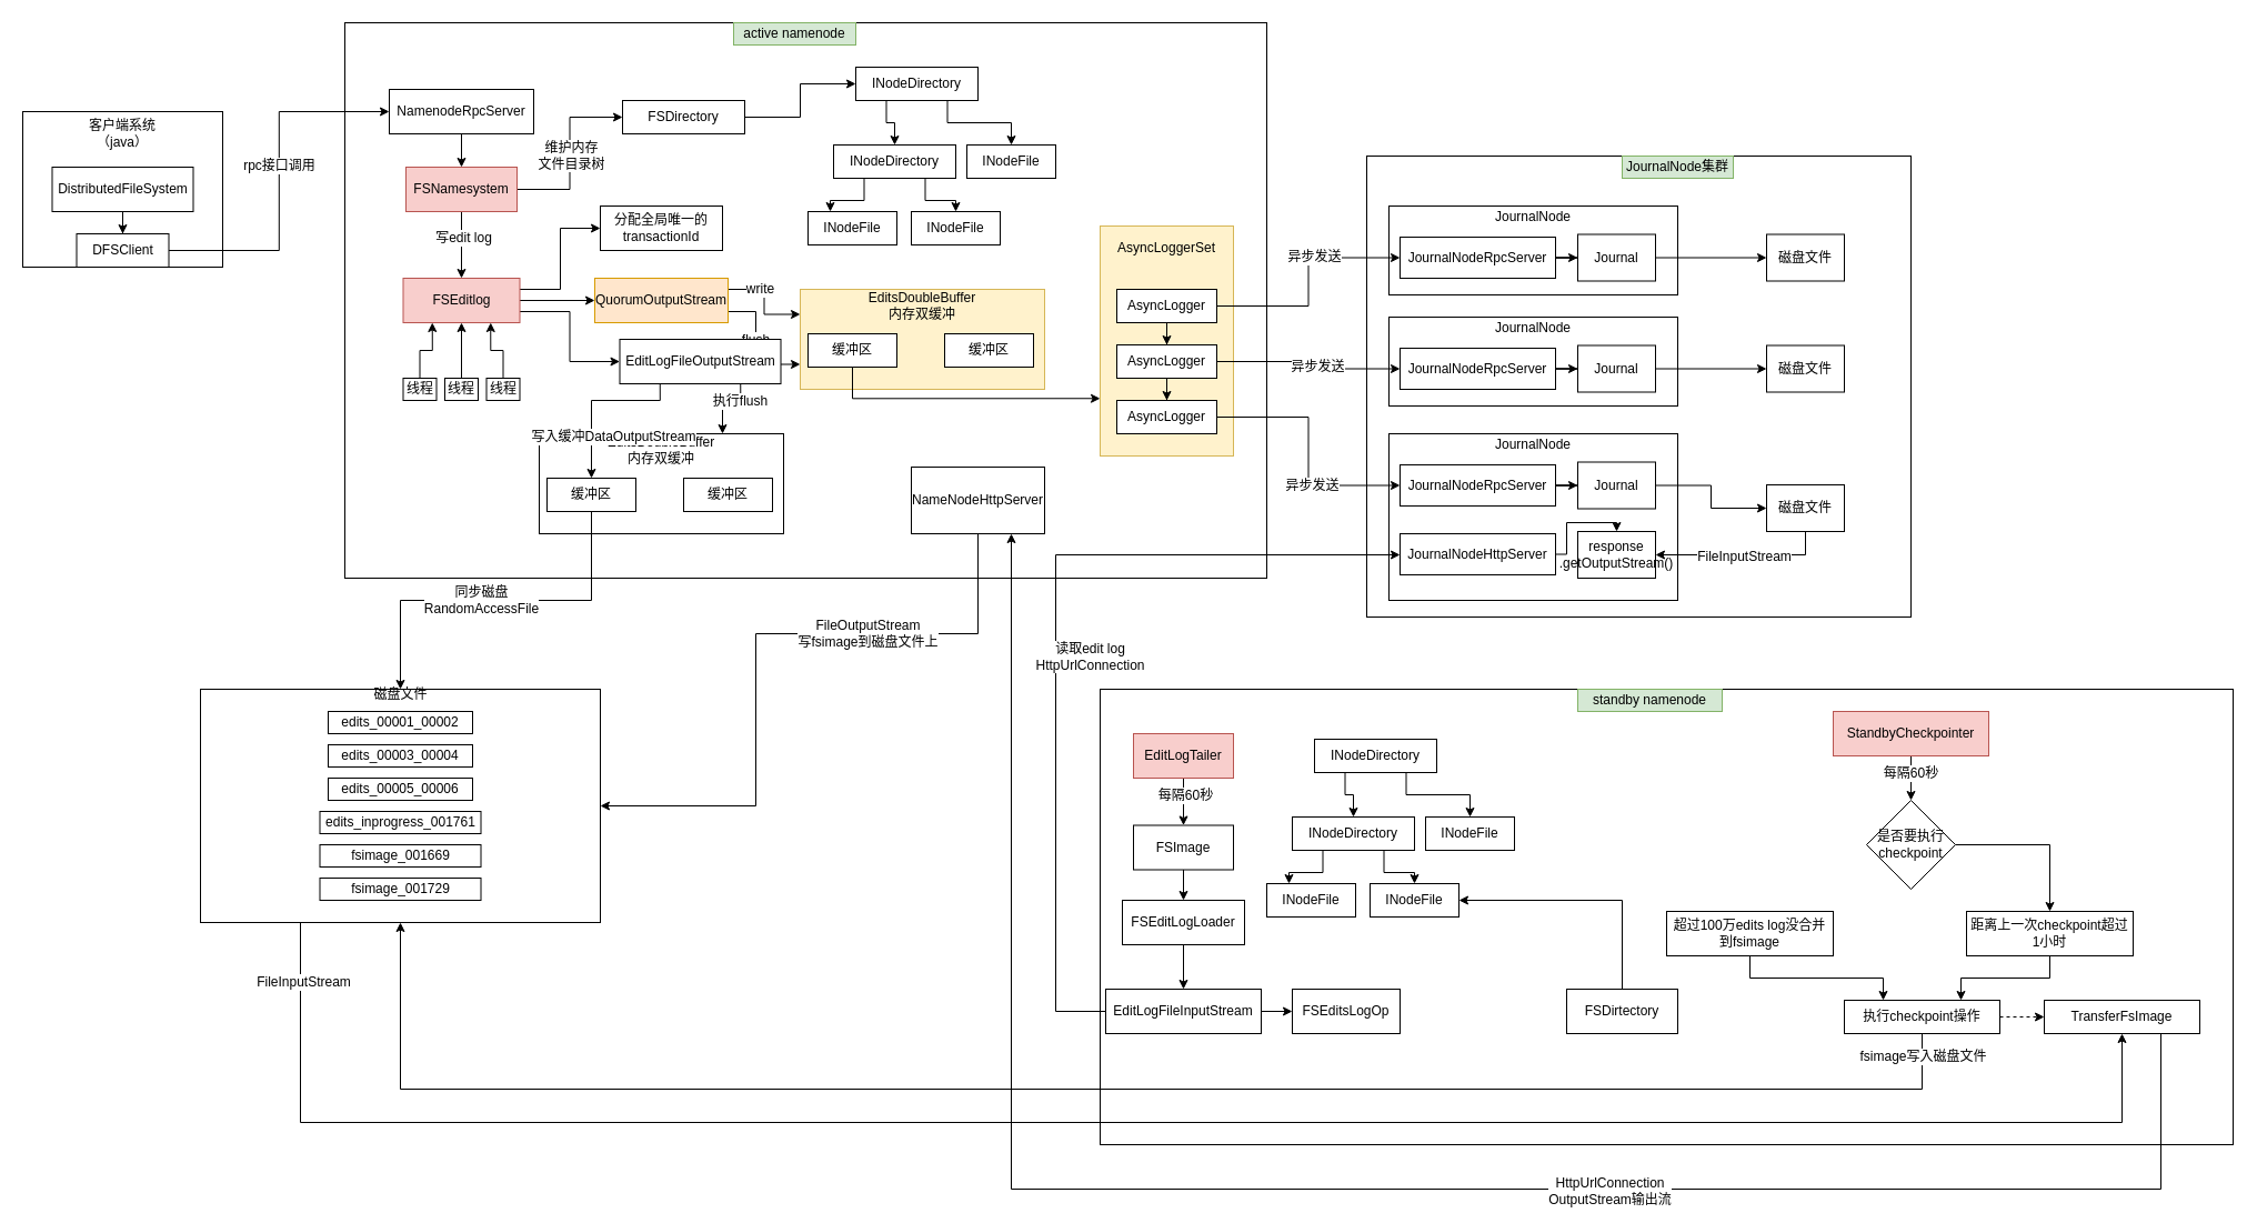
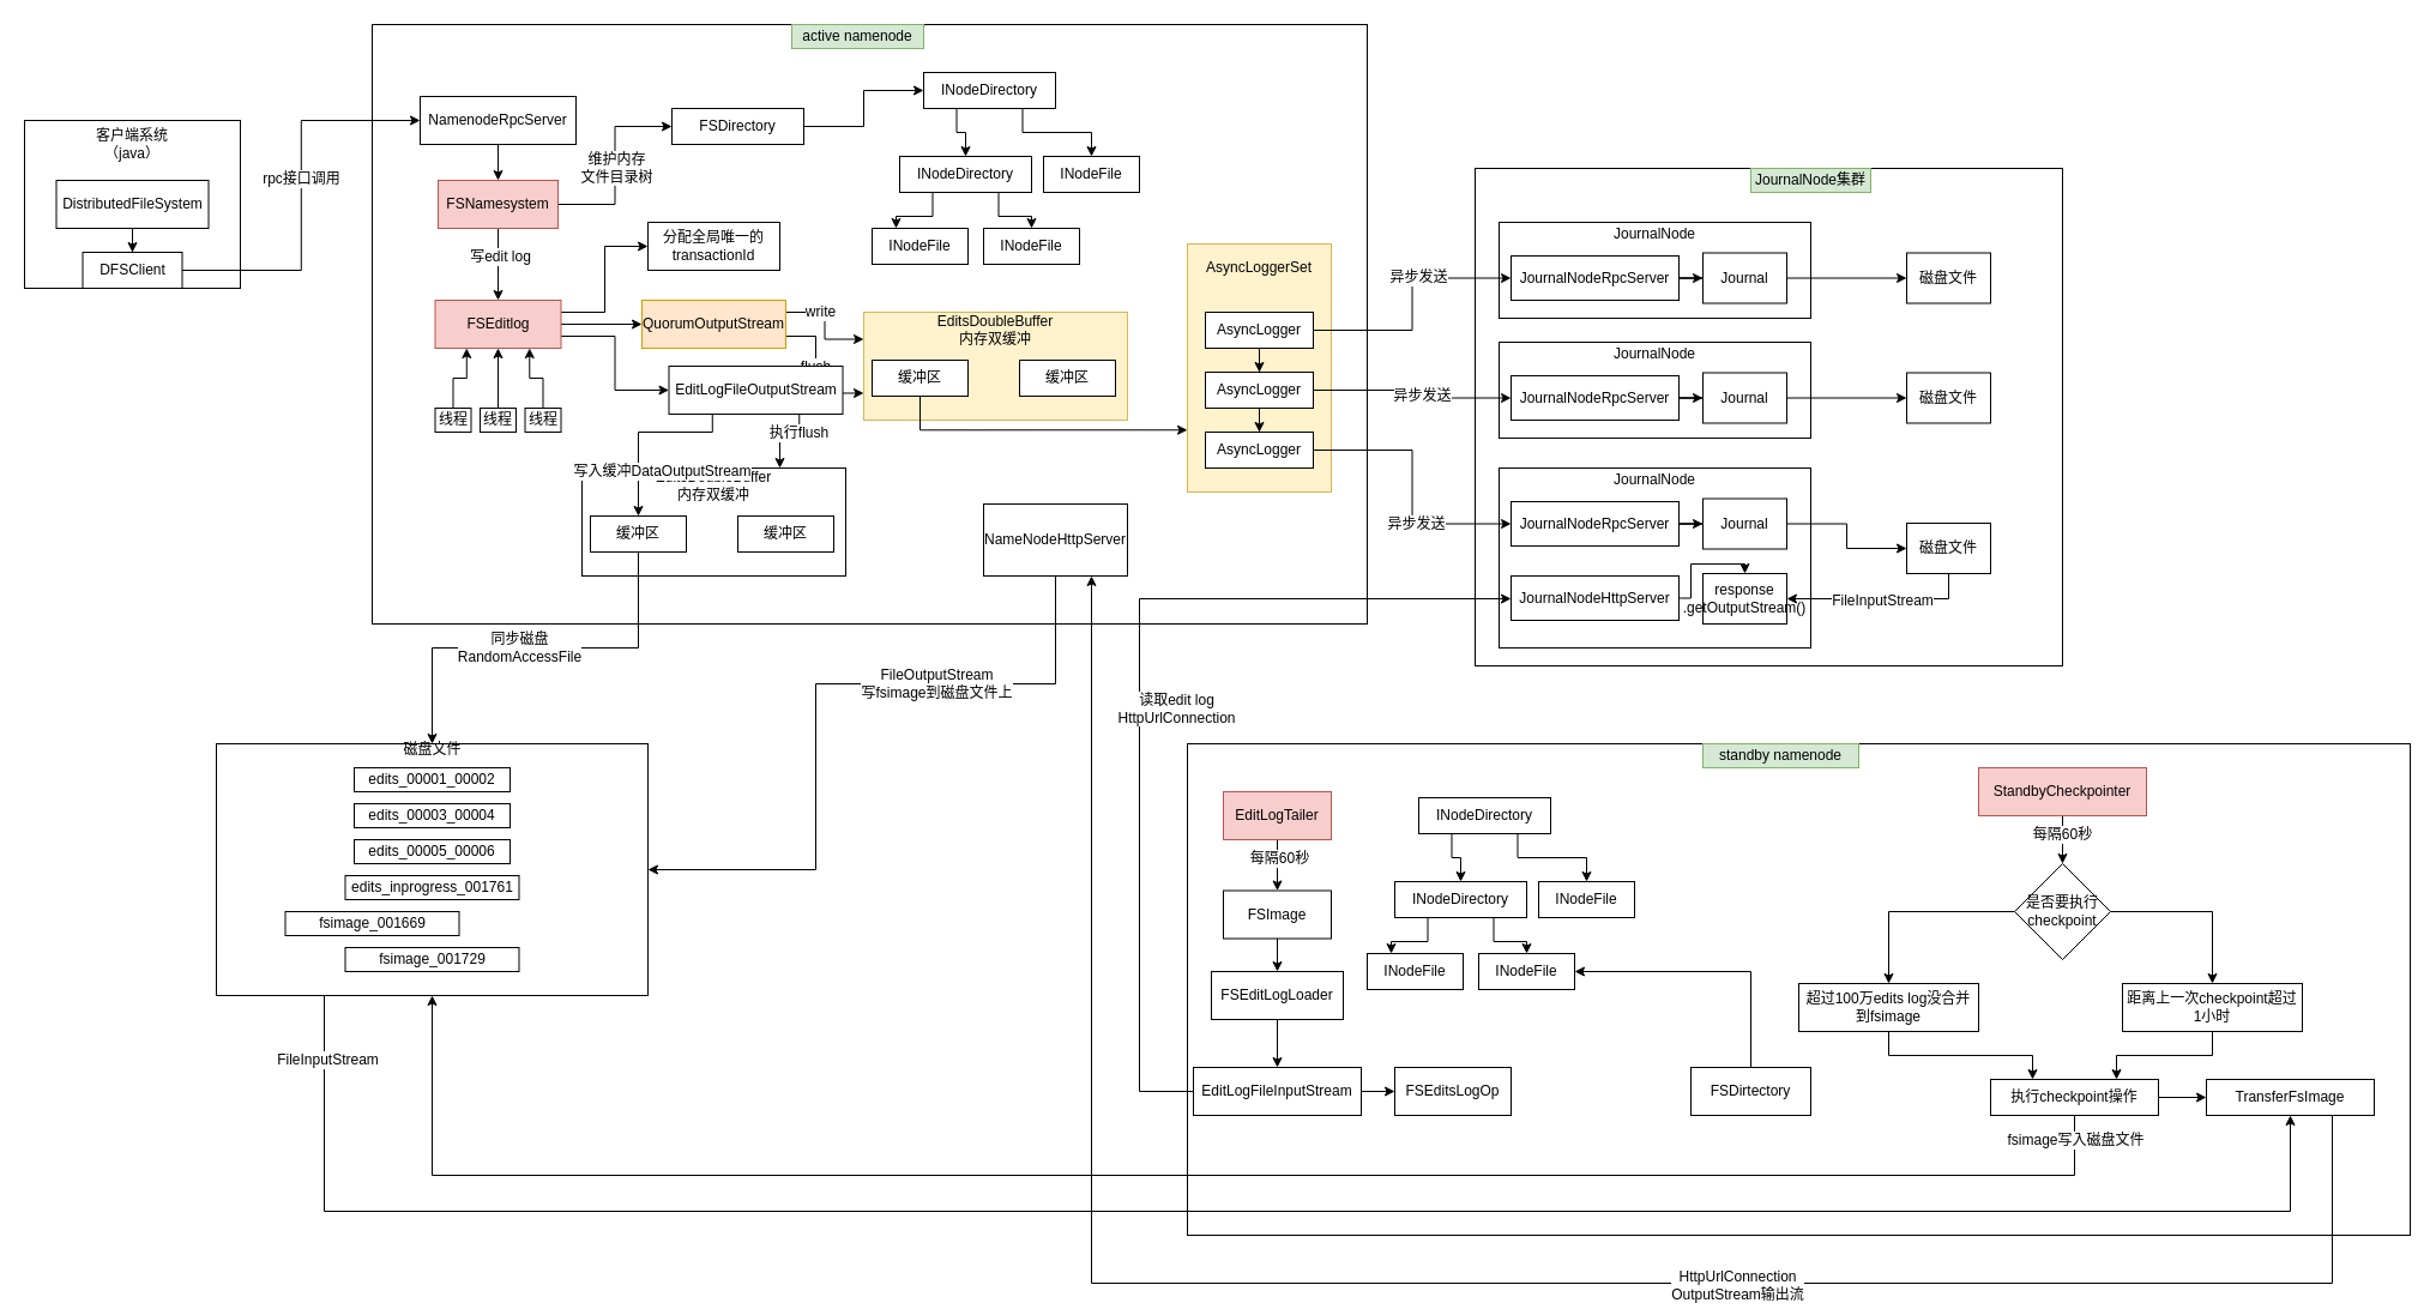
+ <mxCell id="141" style="edgeStyle=orthogonalEdgeStyle;rounded=0;orthogonalLoop=1;jettySize=auto;html=1;" edge="1" parent="1" source="143" target="145"><mxGeometry relative="1" as="geometry" /></mxCell>
- <mxCell id="77" value="fsimage_001669" style="rounded=0;whiteSpace=wrap;html=1;" vertex="1" parent="1"><mxGeometry x="287.5" y="760" width="145" height="20" as="geometry" /></mxCell>
+ <mxCell id="77" value="fsimage_001669" style="rounded=0;whiteSpace=wrap;html=1;" vertex="1" parent="1"><mxGeometry x="237.5" y="760" width="145" height="20" as="geometry" /></mxCell>
- <mxCell id="150" style="edgeStyle=orthogonalEdgeStyle;rounded=0;orthogonalLoop=1;jettySize=auto;html=1;entryX=0;entryY=0.5;entryDx=0;entryDy=0;dashed=1;" edge="1" parent="1" source="151" target="154"><mxGeometry relative="1" as="geometry" /></mxCell>
+ <mxCell id="150" style="edgeStyle=orthogonalEdgeStyle;rounded=0;orthogonalLoop=1;jettySize=auto;html=1;entryX=0;entryY=0.5;entryDx=0;entryDy=0;" edge="1" parent="1" source="151" target="154"><mxGeometry relative="1" as="geometry" /></mxCell>
